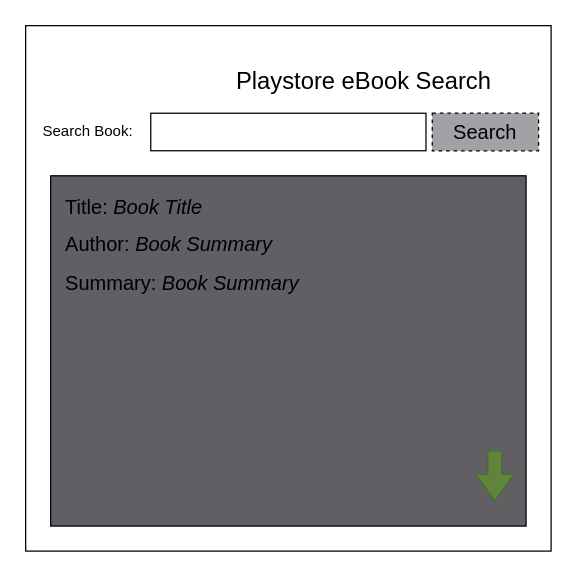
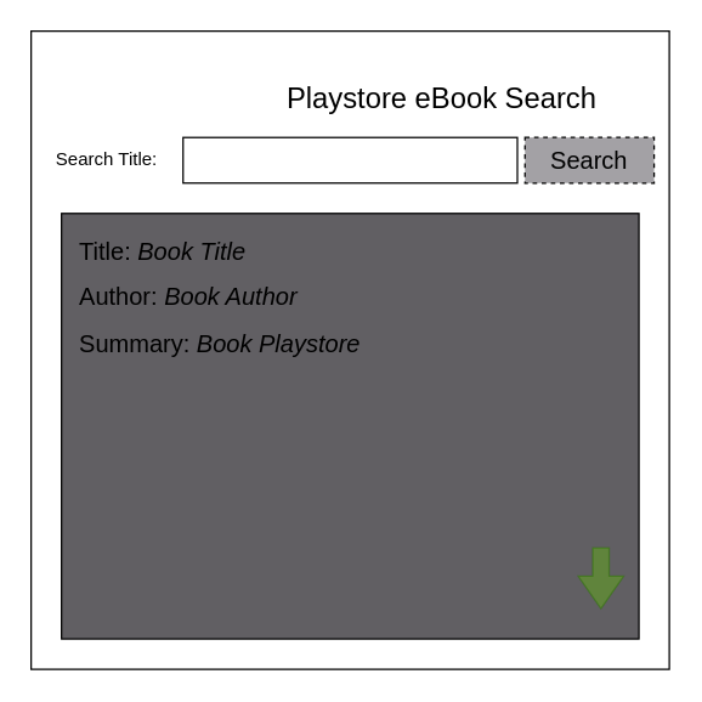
- <mxCell id="4" value="Search Book:" style="text;strokeColor=none;align=center;fillColor=none;html=1;verticalAlign=middle;whiteSpace=wrap;rounded=0;" vertex="1" parent="1"><mxGeometry x="30" y="90" width="80" height="30" as="geometry" /></mxCell>
+ <mxCell id="4" value="Search Title:" style="text;strokeColor=none;align=center;fillColor=none;html=1;verticalAlign=middle;whiteSpace=wrap;rounded=0;" vertex="1" parent="1"><mxGeometry x="30" y="90" width="80" height="30" as="geometry" /></mxCell>
- <mxCell id="9" value="Author: &lt;i&gt;Book Summary&lt;/i&gt;" style="text;strokeColor=none;align=left;fillColor=none;html=1;verticalAlign=middle;whiteSpace=wrap;rounded=0;labelBackgroundColor=none;fontSize=16;" vertex="1" parent="1"><mxGeometry x="50" y="180" width="260" height="30" as="geometry" /></mxCell>
+ <mxCell id="9" value="Author: &lt;i&gt;Book Author&lt;/i&gt;" style="text;strokeColor=none;align=left;fillColor=none;html=1;verticalAlign=middle;whiteSpace=wrap;rounded=0;labelBackgroundColor=none;fontSize=16;" vertex="1" parent="1"><mxGeometry x="50" y="180" width="260" height="30" as="geometry" /></mxCell>
- <mxCell id="10" value="Summary: &lt;i&gt;Book Summary&lt;/i&gt;" style="text;strokeColor=none;align=left;fillColor=none;html=1;verticalAlign=top;whiteSpace=wrap;rounded=0;labelBackgroundColor=none;fontSize=16;" vertex="1" parent="1"><mxGeometry x="50" y="210" width="360" height="200" as="geometry" /></mxCell>
+ <mxCell id="10" value="Summary: &lt;i&gt;Book Playstore&lt;/i&gt;" style="text;strokeColor=none;align=left;fillColor=none;html=1;verticalAlign=top;whiteSpace=wrap;rounded=0;labelBackgroundColor=none;fontSize=16;" vertex="1" parent="1"><mxGeometry x="50" y="210" width="360" height="200" as="geometry" /></mxCell>
